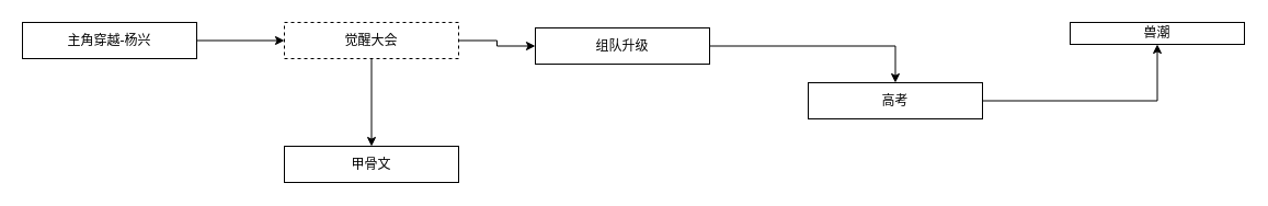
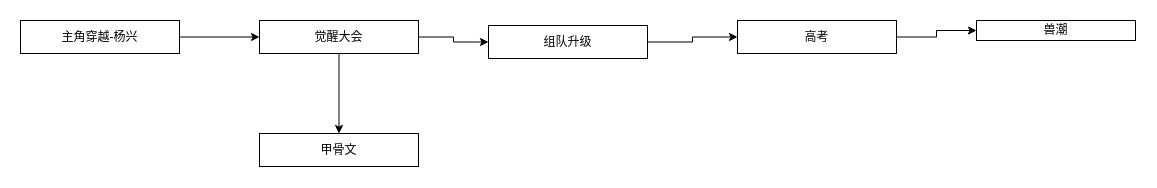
- <mxCell id="6" value="觉醒大会" style="rounded=0;whiteSpace=wrap;html=1;dashed=1;" vertex="1" parent="1"><mxGeometry x="259" y="20" width="159" height="33" as="geometry" /></mxCell>
+ <mxCell id="6" value="觉醒大会" style="rounded=0;whiteSpace=wrap;html=1;" vertex="1" parent="1"><mxGeometry x="259" y="20" width="159" height="33" as="geometry" /></mxCell>
- <mxCell id="10" value="高考" style="rounded=0;whiteSpace=wrap;html=1;" vertex="1" parent="1"><mxGeometry x="737" y="75" width="159" height="33" as="geometry" /></mxCell>
+ <mxCell id="10" value="高考" style="rounded=0;whiteSpace=wrap;html=1;" vertex="1" parent="1"><mxGeometry x="737" y="20" width="159" height="33" as="geometry" /></mxCell>
